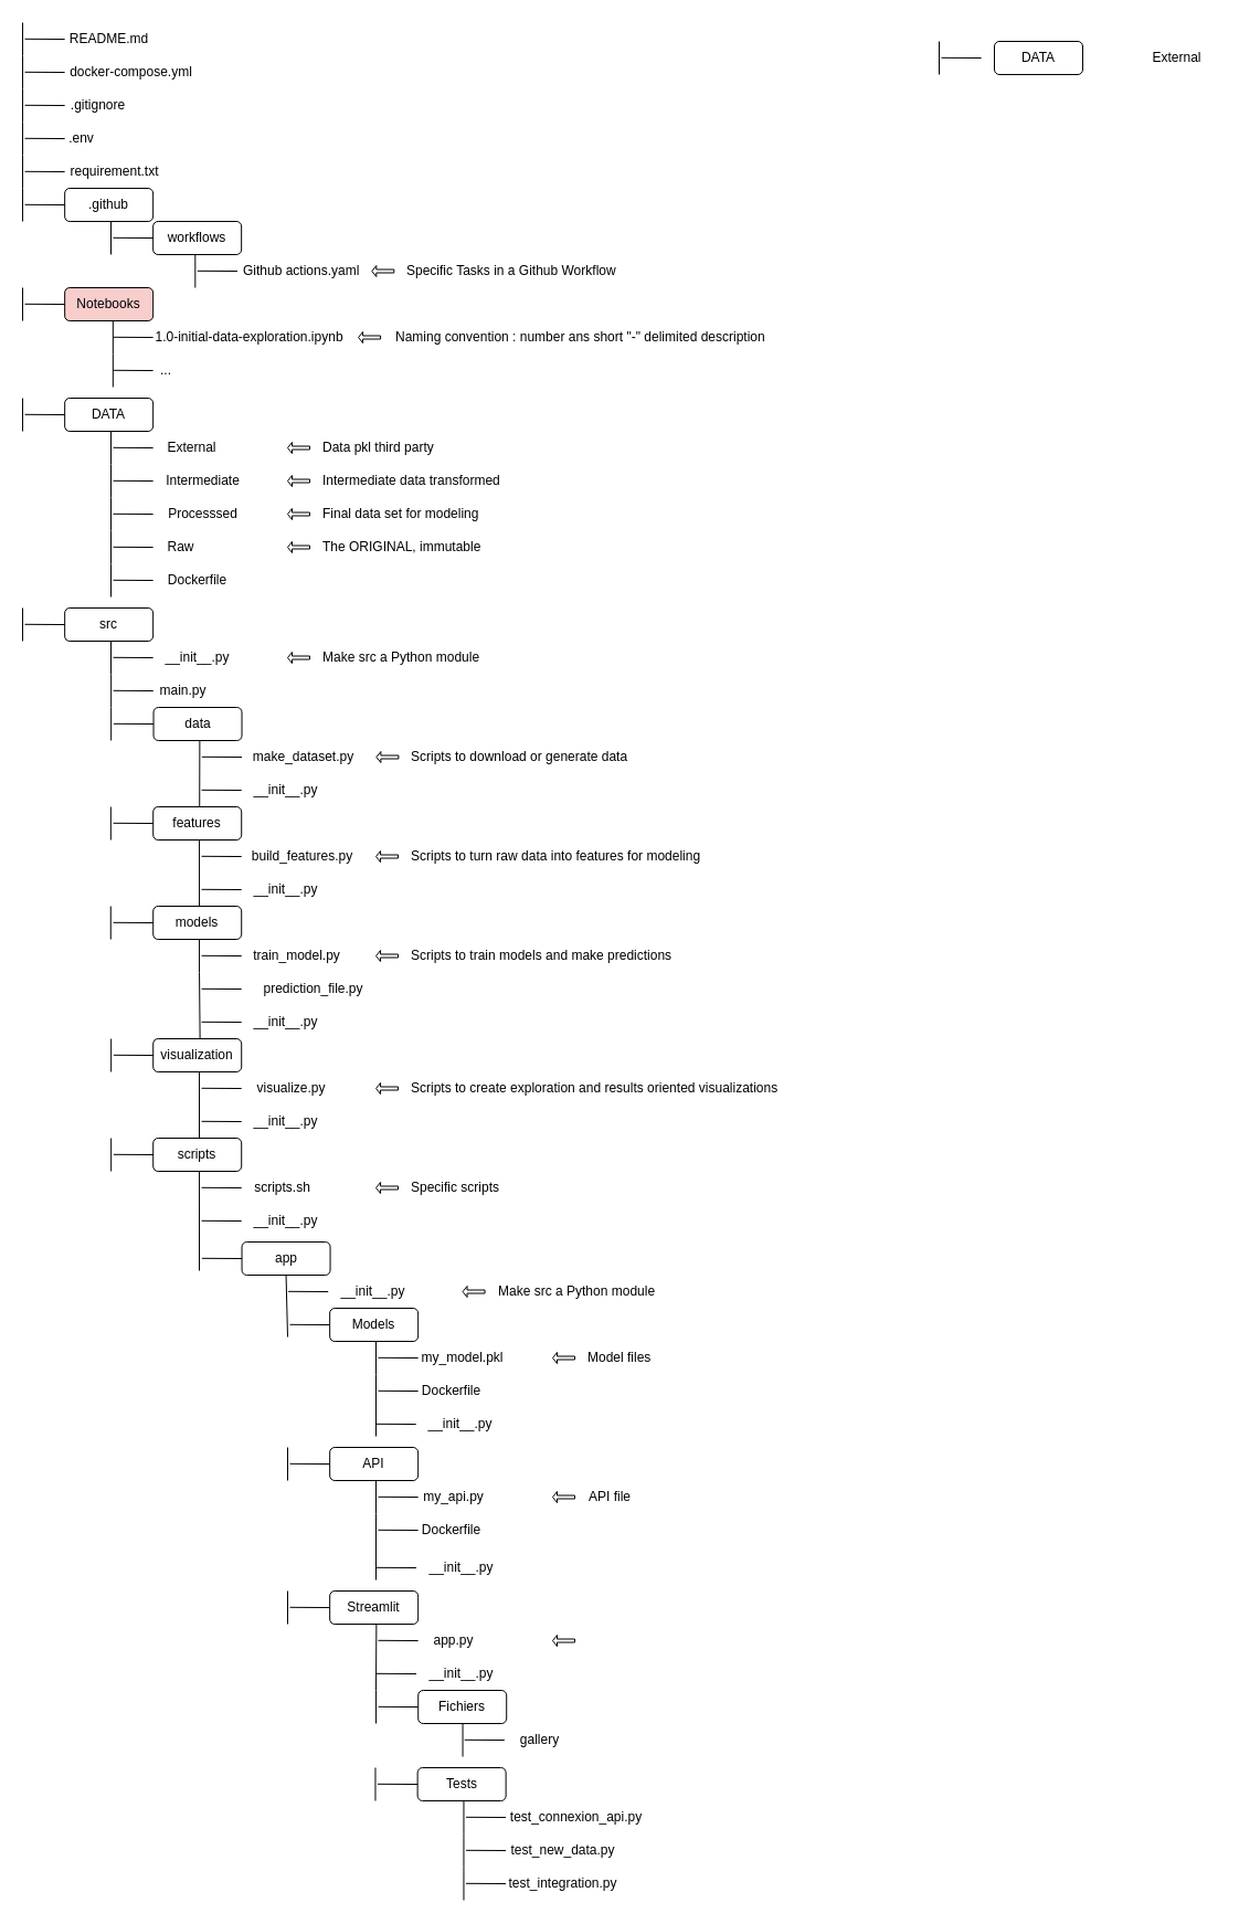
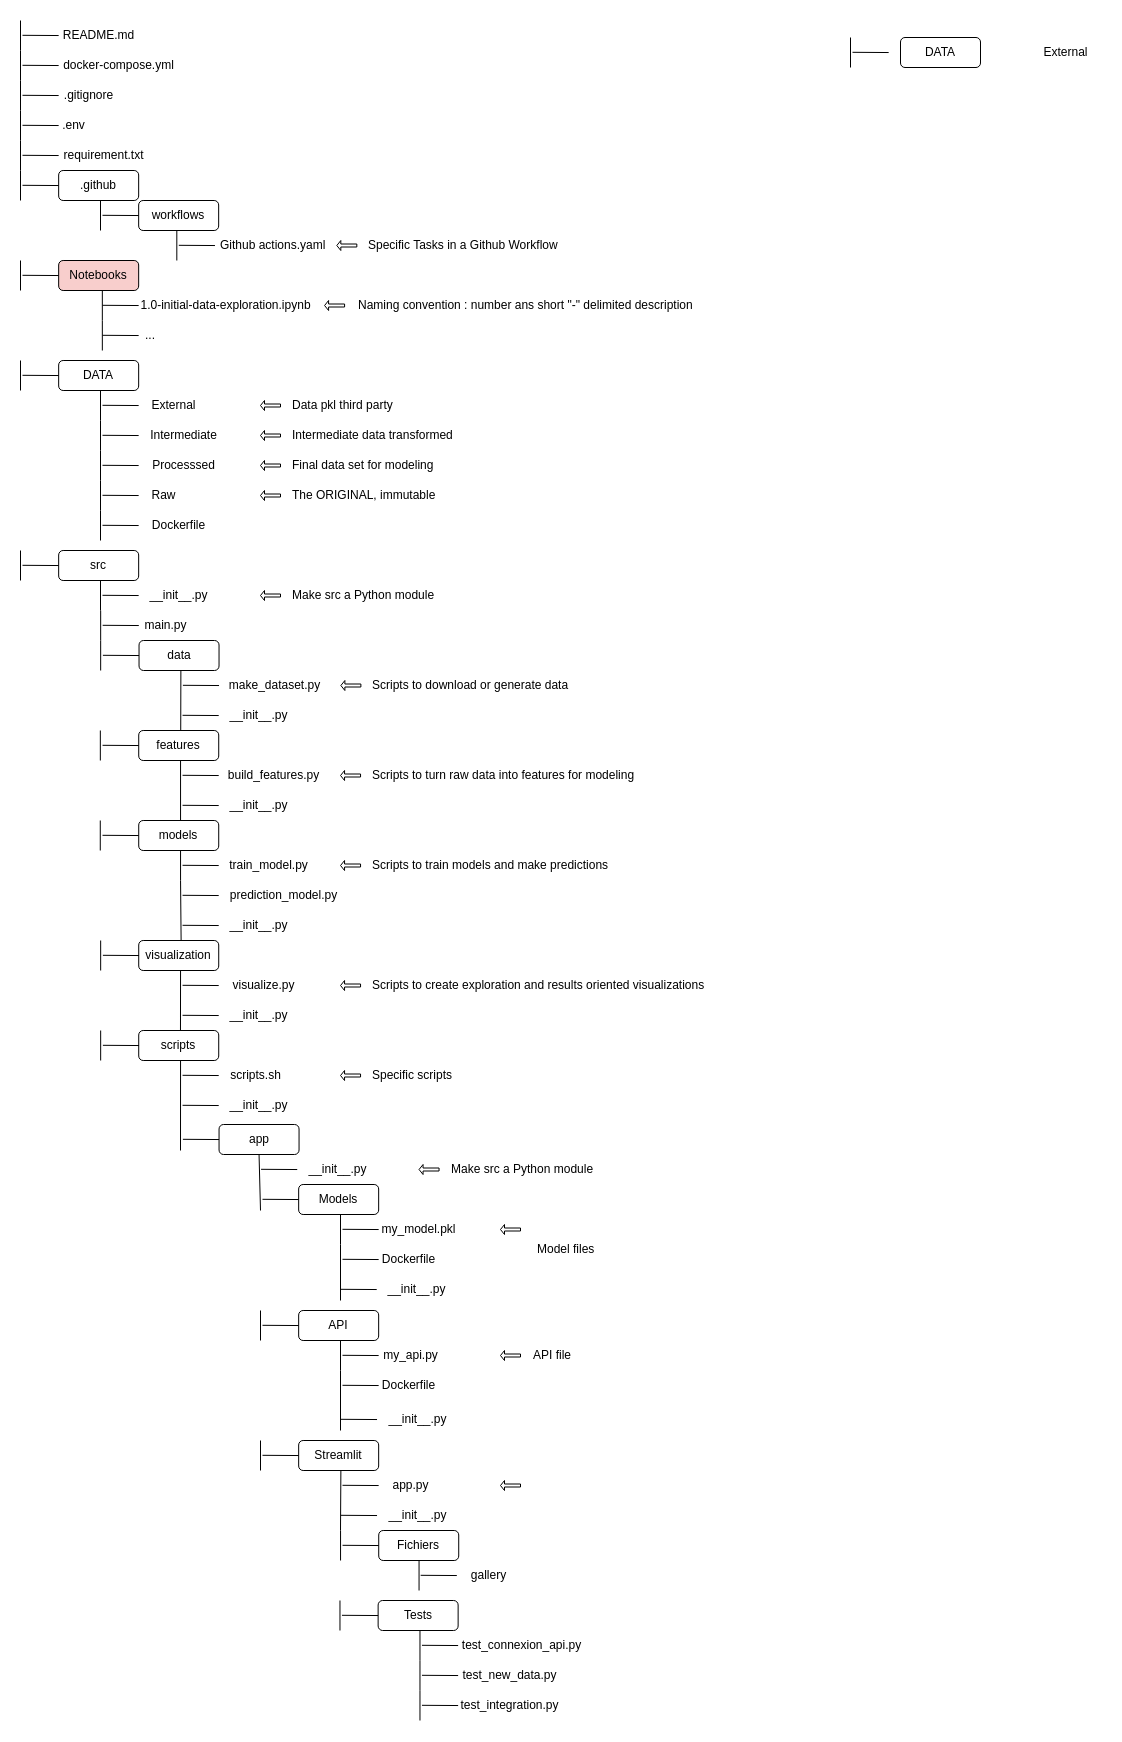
- <mxCell id="83" value="prediction_file.py" style="text;html=1;align=center;verticalAlign=middle;resizable=0;points=[];autosize=1;strokeColor=none;fillColor=none;" parent="1" vertex="1"><mxGeometry x="218.22" y="880" width="130" height="30" as="geometry" /></mxCell>
+ <mxCell id="83" value="prediction_model.py" style="text;html=1;align=center;verticalAlign=middle;resizable=0;points=[];autosize=1;strokeColor=none;fillColor=none;" parent="1" vertex="1"><mxGeometry x="218.22" y="880" width="130" height="30" as="geometry" /></mxCell>
- <mxCell id="97" value="Model files" style="text;html=1;align=left;verticalAlign=middle;resizable=0;points=[];autosize=1;strokeColor=none;fillColor=none;" parent="1" vertex="1"><mxGeometry x="530" y="1214" width="80" height="30" as="geometry" /></mxCell>
+ <mxCell id="97" value="Model files" style="text;html=1;align=left;verticalAlign=middle;resizable=0;points=[];autosize=1;strokeColor=none;fillColor=none;" parent="1" vertex="1"><mxGeometry x="535" y="1234" width="80" height="30" as="geometry" /></mxCell>
